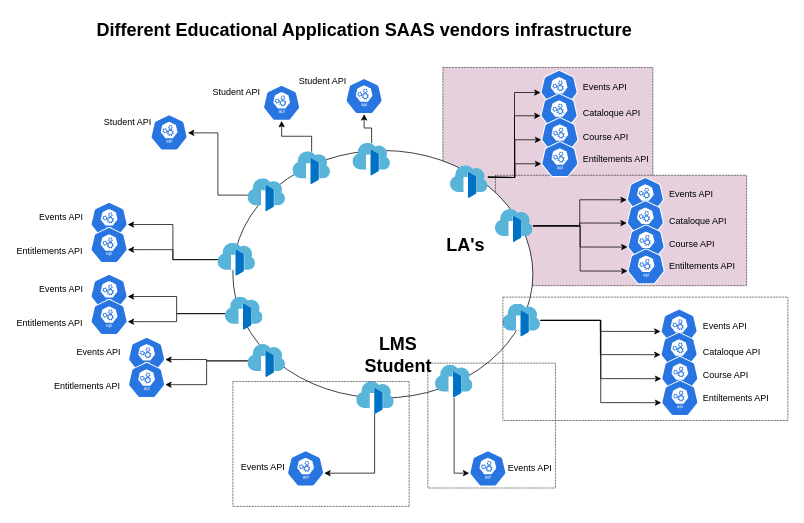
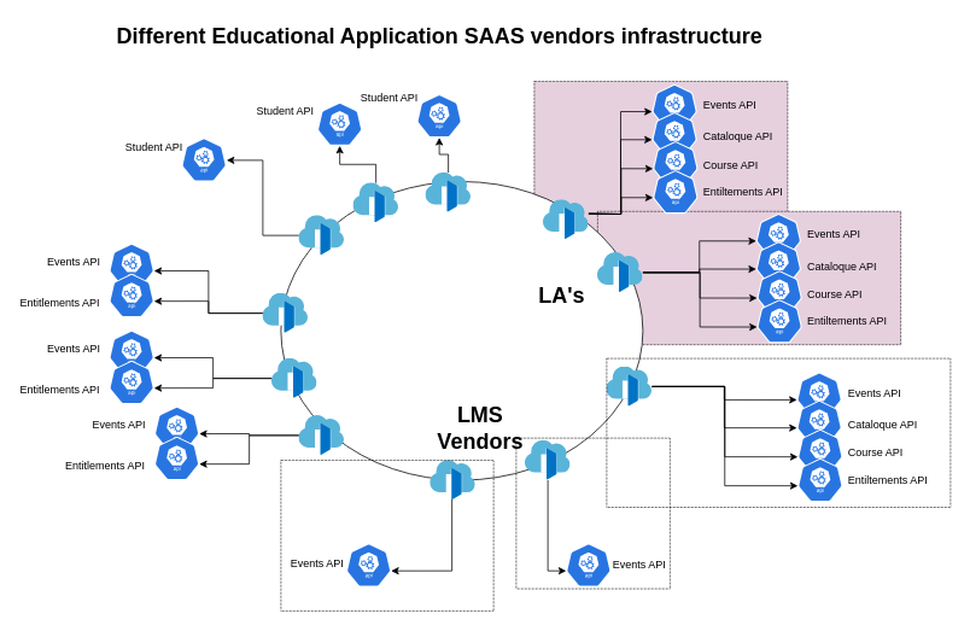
- <mxCell id="86" value="LMS&lt;br&gt;Student" style="text;strokeColor=none;fillColor=none;html=1;fontSize=24;fontStyle=1;verticalAlign=middle;align=center;" vertex="1" parent="1"><mxGeometry x="480" y="452.5" width="100" height="40" as="geometry" /></mxCell>
+ <mxCell id="86" value="LMS&lt;br&gt;Vendors" style="text;strokeColor=none;fillColor=none;html=1;fontSize=24;fontStyle=1;verticalAlign=middle;align=center;" vertex="1" parent="1"><mxGeometry x="480" y="452.5" width="100" height="40" as="geometry" /></mxCell>
